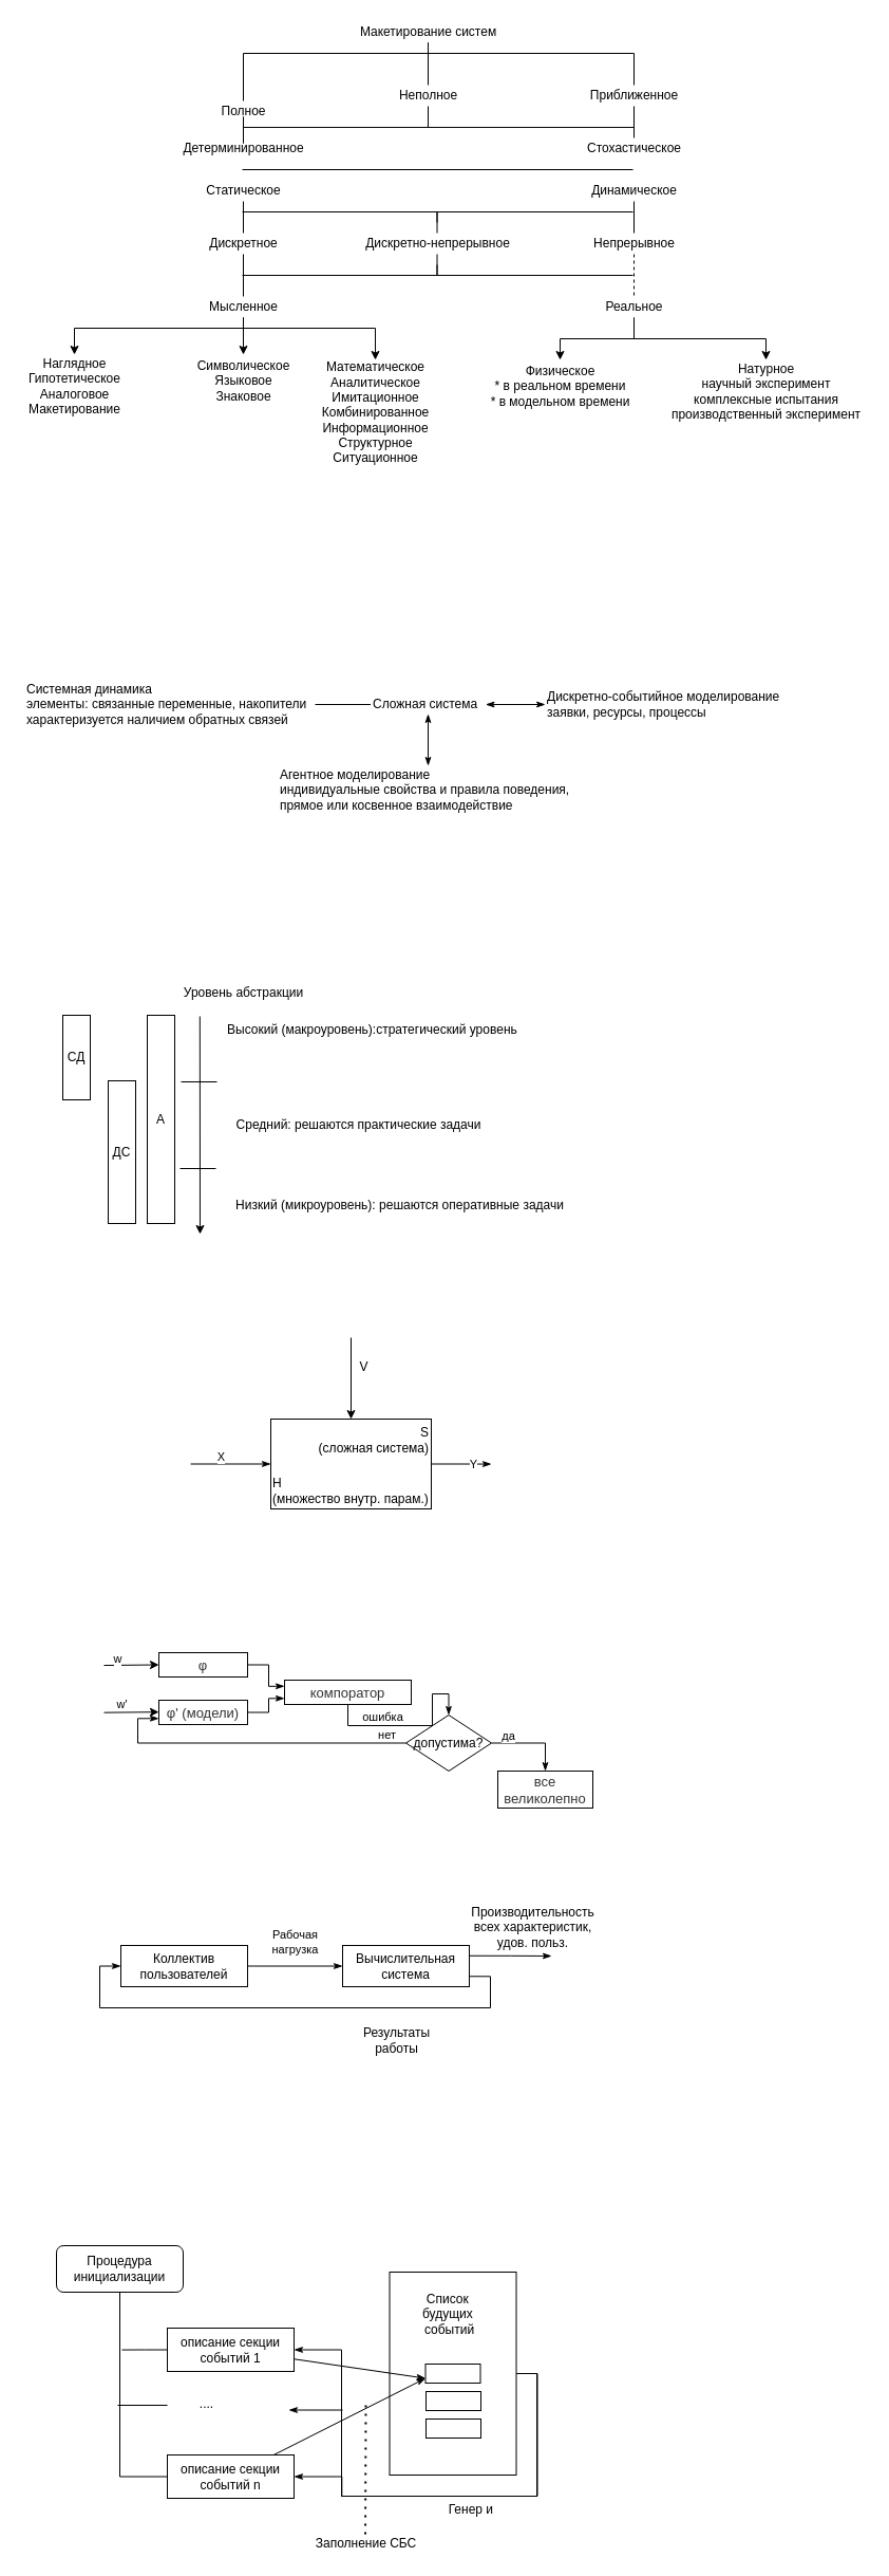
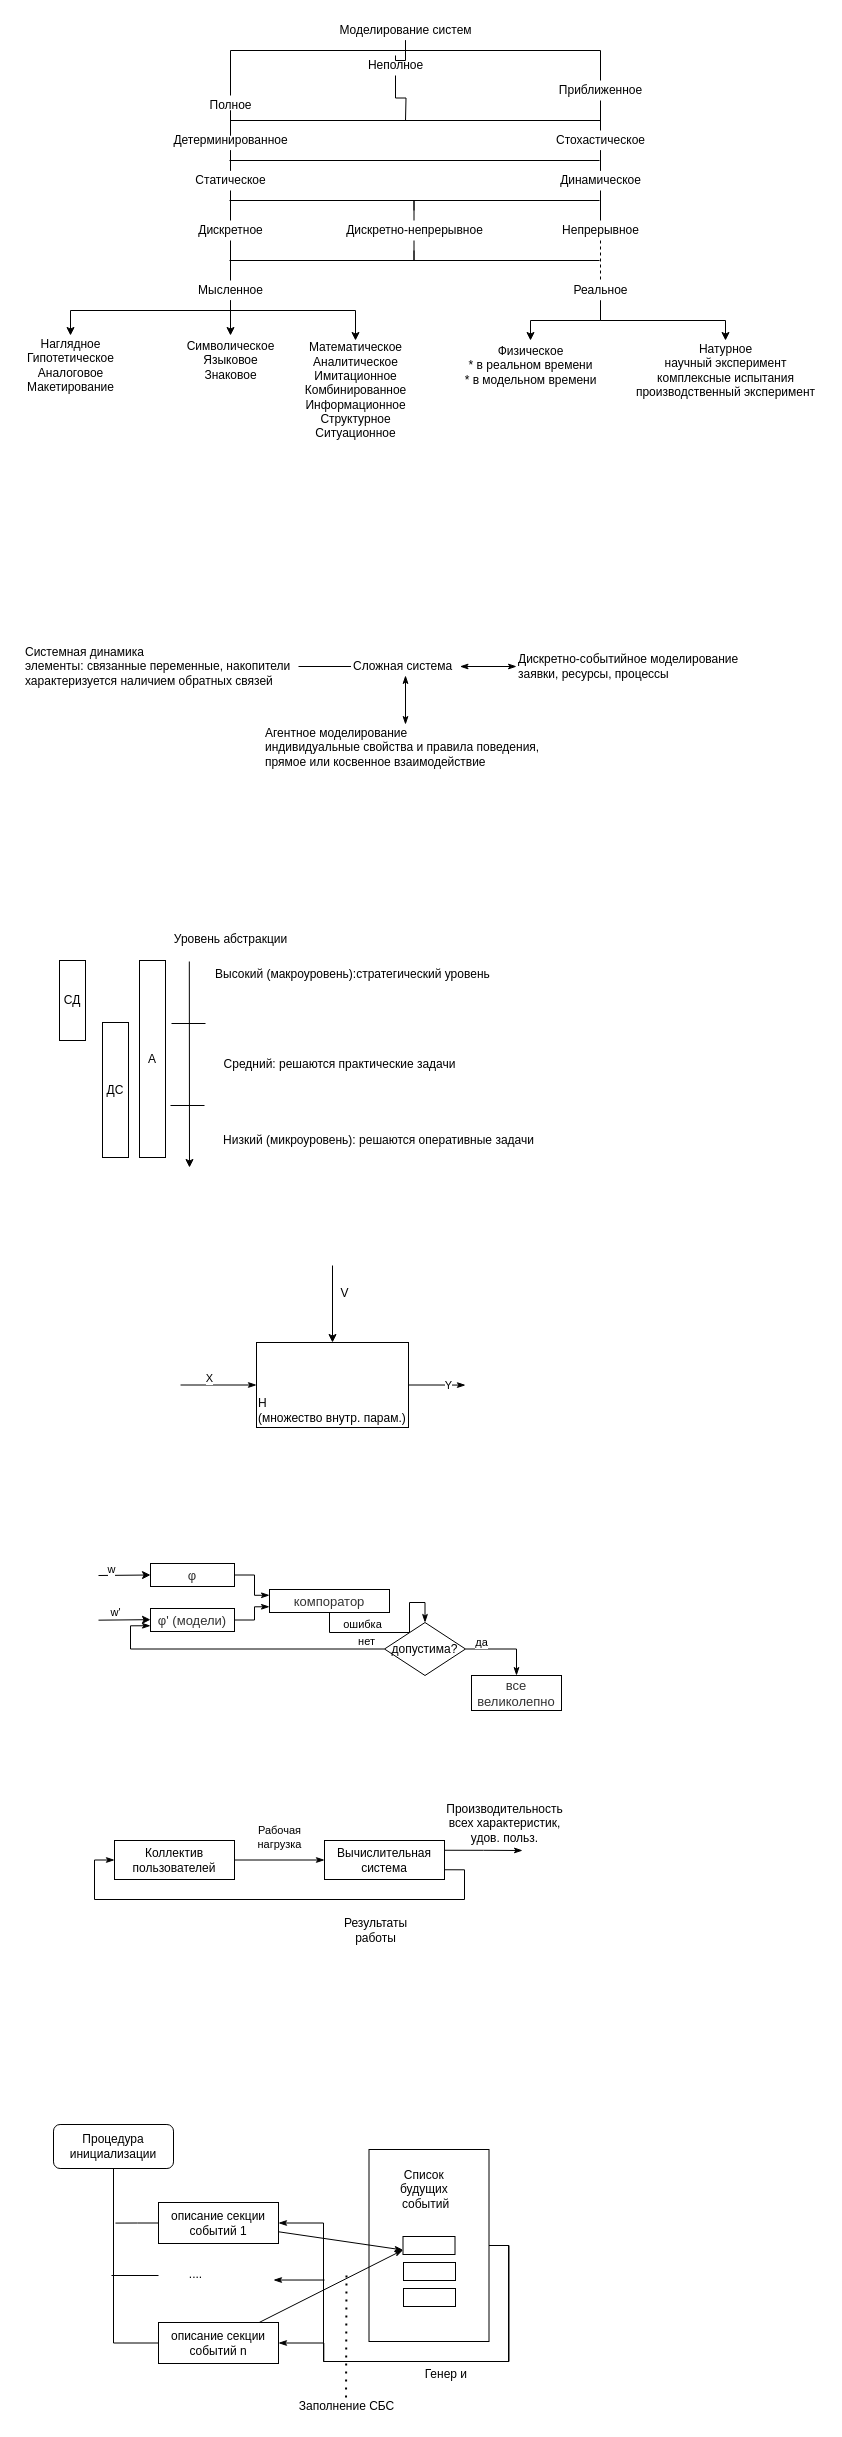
- <mxCell id="5" value="Макетирование систем" style="text;html=1;align=center;verticalAlign=middle;resizable=0;points=[];autosize=1;" vertex="1" parent="1"><mxGeometry x="330" y="20" width="150" height="20" as="geometry" /></mxCell>
+ <mxCell id="5" value="Моделирование систем" style="text;html=1;align=center;verticalAlign=middle;resizable=0;points=[];autosize=1;" vertex="1" parent="1"><mxGeometry x="330" y="20" width="150" height="20" as="geometry" /></mxCell>
- <mxCell id="9" value="Неполное" style="text;html=1;align=center;verticalAlign=middle;resizable=0;points=[];autosize=1;" vertex="1" parent="1"><mxGeometry x="370" y="80" width="70" height="20" as="geometry" /></mxCell>
+ <mxCell id="9" value="Неполное" style="text;html=1;align=center;verticalAlign=middle;resizable=0;points=[];autosize=1;" vertex="1" parent="1"><mxGeometry x="360" y="55" width="70" height="20" as="geometry" /></mxCell>
+ <mxCell id="14" style="edgeStyle=orthogonalEdgeStyle;rounded=0;orthogonalLoop=1;jettySize=auto;html=1;endArrow=none;endFill=0;" edge="1" parent="1" source="15" target="19"><mxGeometry relative="1" as="geometry" /></mxCell>
+ <mxCell id="12" style="edgeStyle=orthogonalEdgeStyle;rounded=0;orthogonalLoop=1;jettySize=auto;html=1;endArrow=none;endFill=0;" edge="1" parent="1" source="13" target="17"><mxGeometry relative="1" as="geometry" /></mxCell>
- <mxCell id="64" value="S &lt;br&gt;(сложная система)" style="text;html=1;align=right;verticalAlign=middle;resizable=0;points=[];autosize=1;" vertex="1" parent="1"><mxGeometry x="291.5" y="1346" width="115" height="31" as="geometry" /></mxCell>
